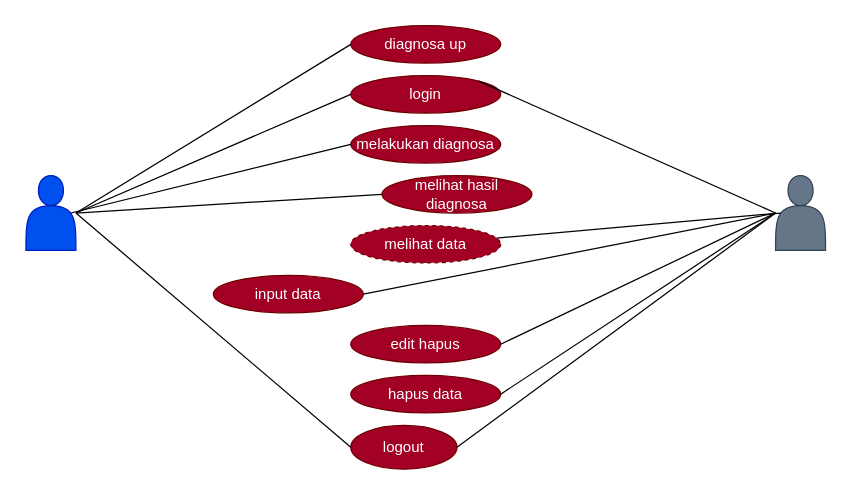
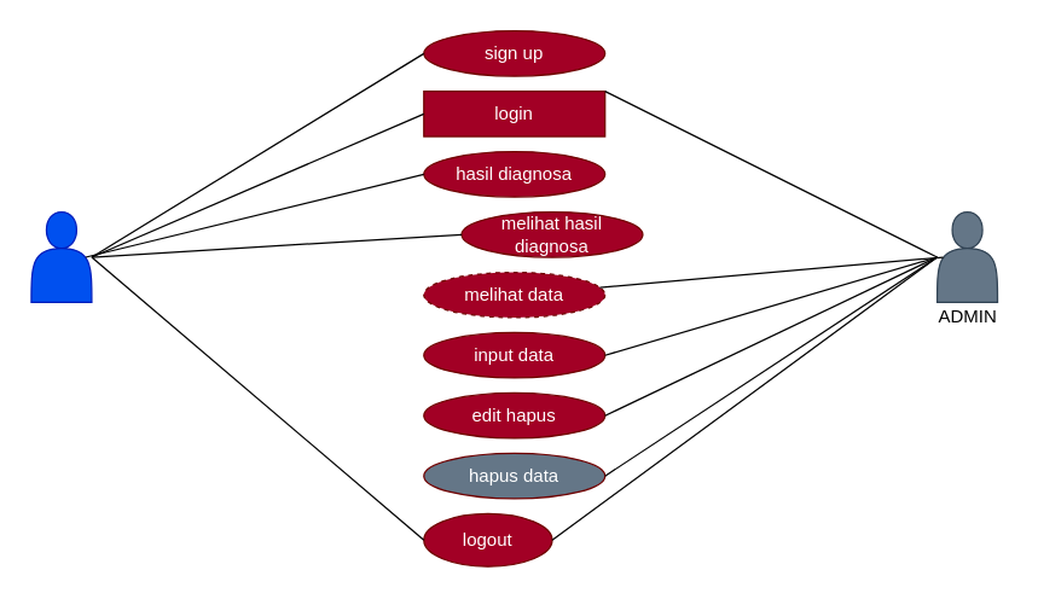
- <mxCell id="4" value="diagnosa up" style="ellipse;whiteSpace=wrap;html=1;fillColor=#a20025;strokeColor=#6F0000;fontColor=#ffffff;" vertex="1" parent="1"><mxGeometry x="280" y="20" width="120" height="30" as="geometry" /></mxCell>
+ <mxCell id="4" value="sign up" style="ellipse;whiteSpace=wrap;html=1;fillColor=#a20025;strokeColor=#6F0000;fontColor=#ffffff;" vertex="1" parent="1"><mxGeometry x="280" y="20" width="120" height="30" as="geometry" /></mxCell>
- <mxCell id="5" value="login" style="ellipse;whiteSpace=wrap;html=1;fillColor=#a20025;strokeColor=#6F0000;fontColor=#ffffff;" vertex="1" parent="1"><mxGeometry x="280" y="60" width="120" height="30" as="geometry" /></mxCell>
+ <mxCell id="5" value="login" style="whiteSpace=wrap;html=1;fillColor=#a20025;strokeColor=#6F0000;fontColor=#ffffff;rounded=0;" vertex="1" parent="1"><mxGeometry x="280" y="60" width="120" height="30" as="geometry" /></mxCell>
- <mxCell id="6" value="melakukan diagnosa" style="ellipse;whiteSpace=wrap;html=1;fillColor=#a20025;strokeColor=#6F0000;fontColor=#ffffff;" vertex="1" parent="1"><mxGeometry x="280" y="100" width="120" height="30" as="geometry" /></mxCell>
+ <mxCell id="6" value="hasil diagnosa" style="ellipse;whiteSpace=wrap;html=1;fillColor=#a20025;strokeColor=#6F0000;fontColor=#ffffff;" vertex="1" parent="1"><mxGeometry x="280" y="100" width="120" height="30" as="geometry" /></mxCell>
+ <mxCell id="24" value="ADMIN" style="text;html=1;align=center;verticalAlign=middle;resizable=0;points=[];autosize=1;strokeColor=none;fillColor=none;" vertex="1" parent="1"><mxGeometry x="615" y="200" width="50" height="20" as="geometry" /></mxCell>
- <mxCell id="9" value="input data" style="ellipse;whiteSpace=wrap;html=1;fillColor=#a20025;strokeColor=#6F0000;fontColor=#ffffff;" vertex="1" parent="1"><mxGeometry x="170" y="220" width="120" height="30" as="geometry" /></mxCell>
+ <mxCell id="9" value="input data" style="ellipse;whiteSpace=wrap;html=1;fillColor=#a20025;strokeColor=#6F0000;fontColor=#ffffff;" vertex="1" parent="1"><mxGeometry x="280" y="220" width="120" height="30" as="geometry" /></mxCell>
- <mxCell id="11" value="hapus data" style="ellipse;whiteSpace=wrap;html=1;fillColor=#a20025;strokeColor=#6F0000;fontColor=#ffffff;" vertex="1" parent="1"><mxGeometry x="280" y="300" width="120" height="30" as="geometry" /></mxCell>
+ <mxCell id="11" value="hapus data" style="ellipse;whiteSpace=wrap;html=1;fillColor=#647687;strokeColor=#6F0000;fontColor=#ffffff;" vertex="1" parent="1"><mxGeometry x="280" y="300" width="120" height="30" as="geometry" /></mxCell>
